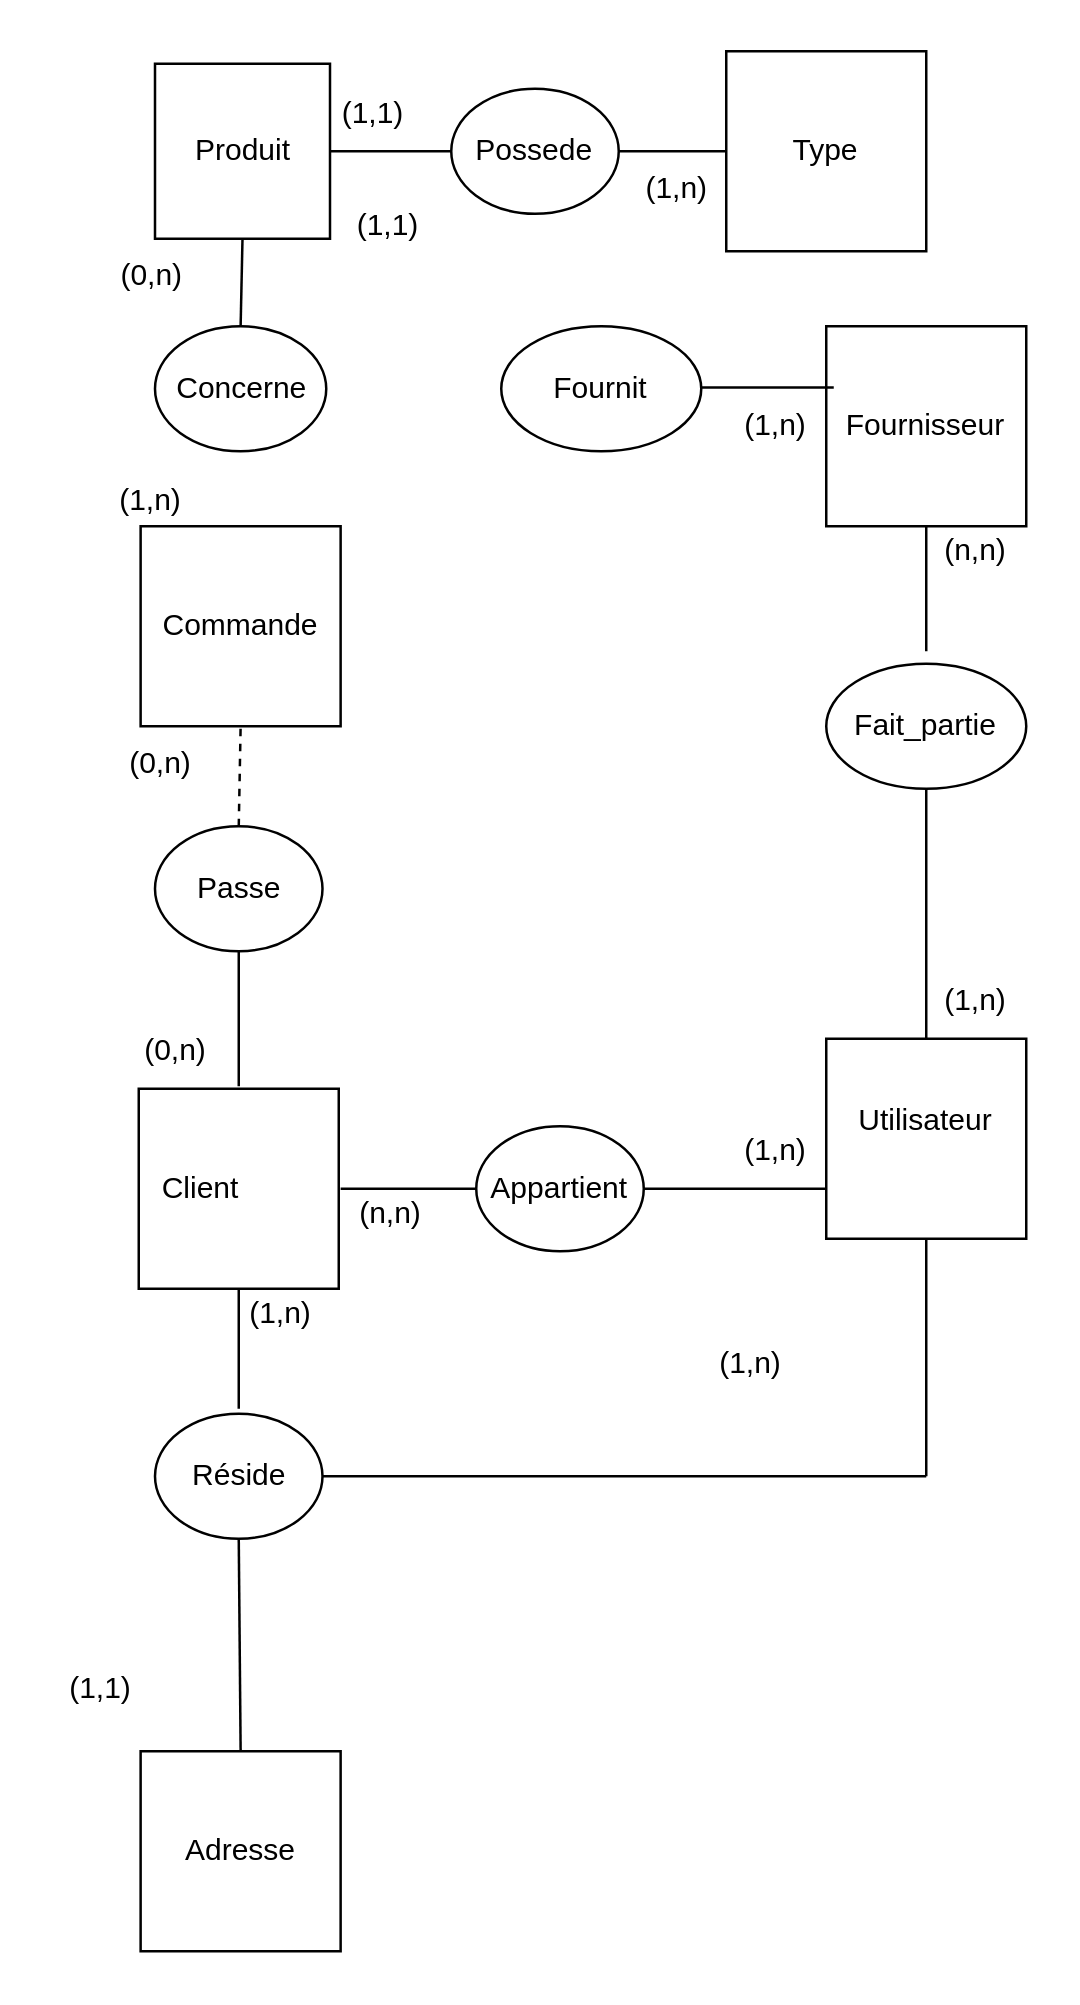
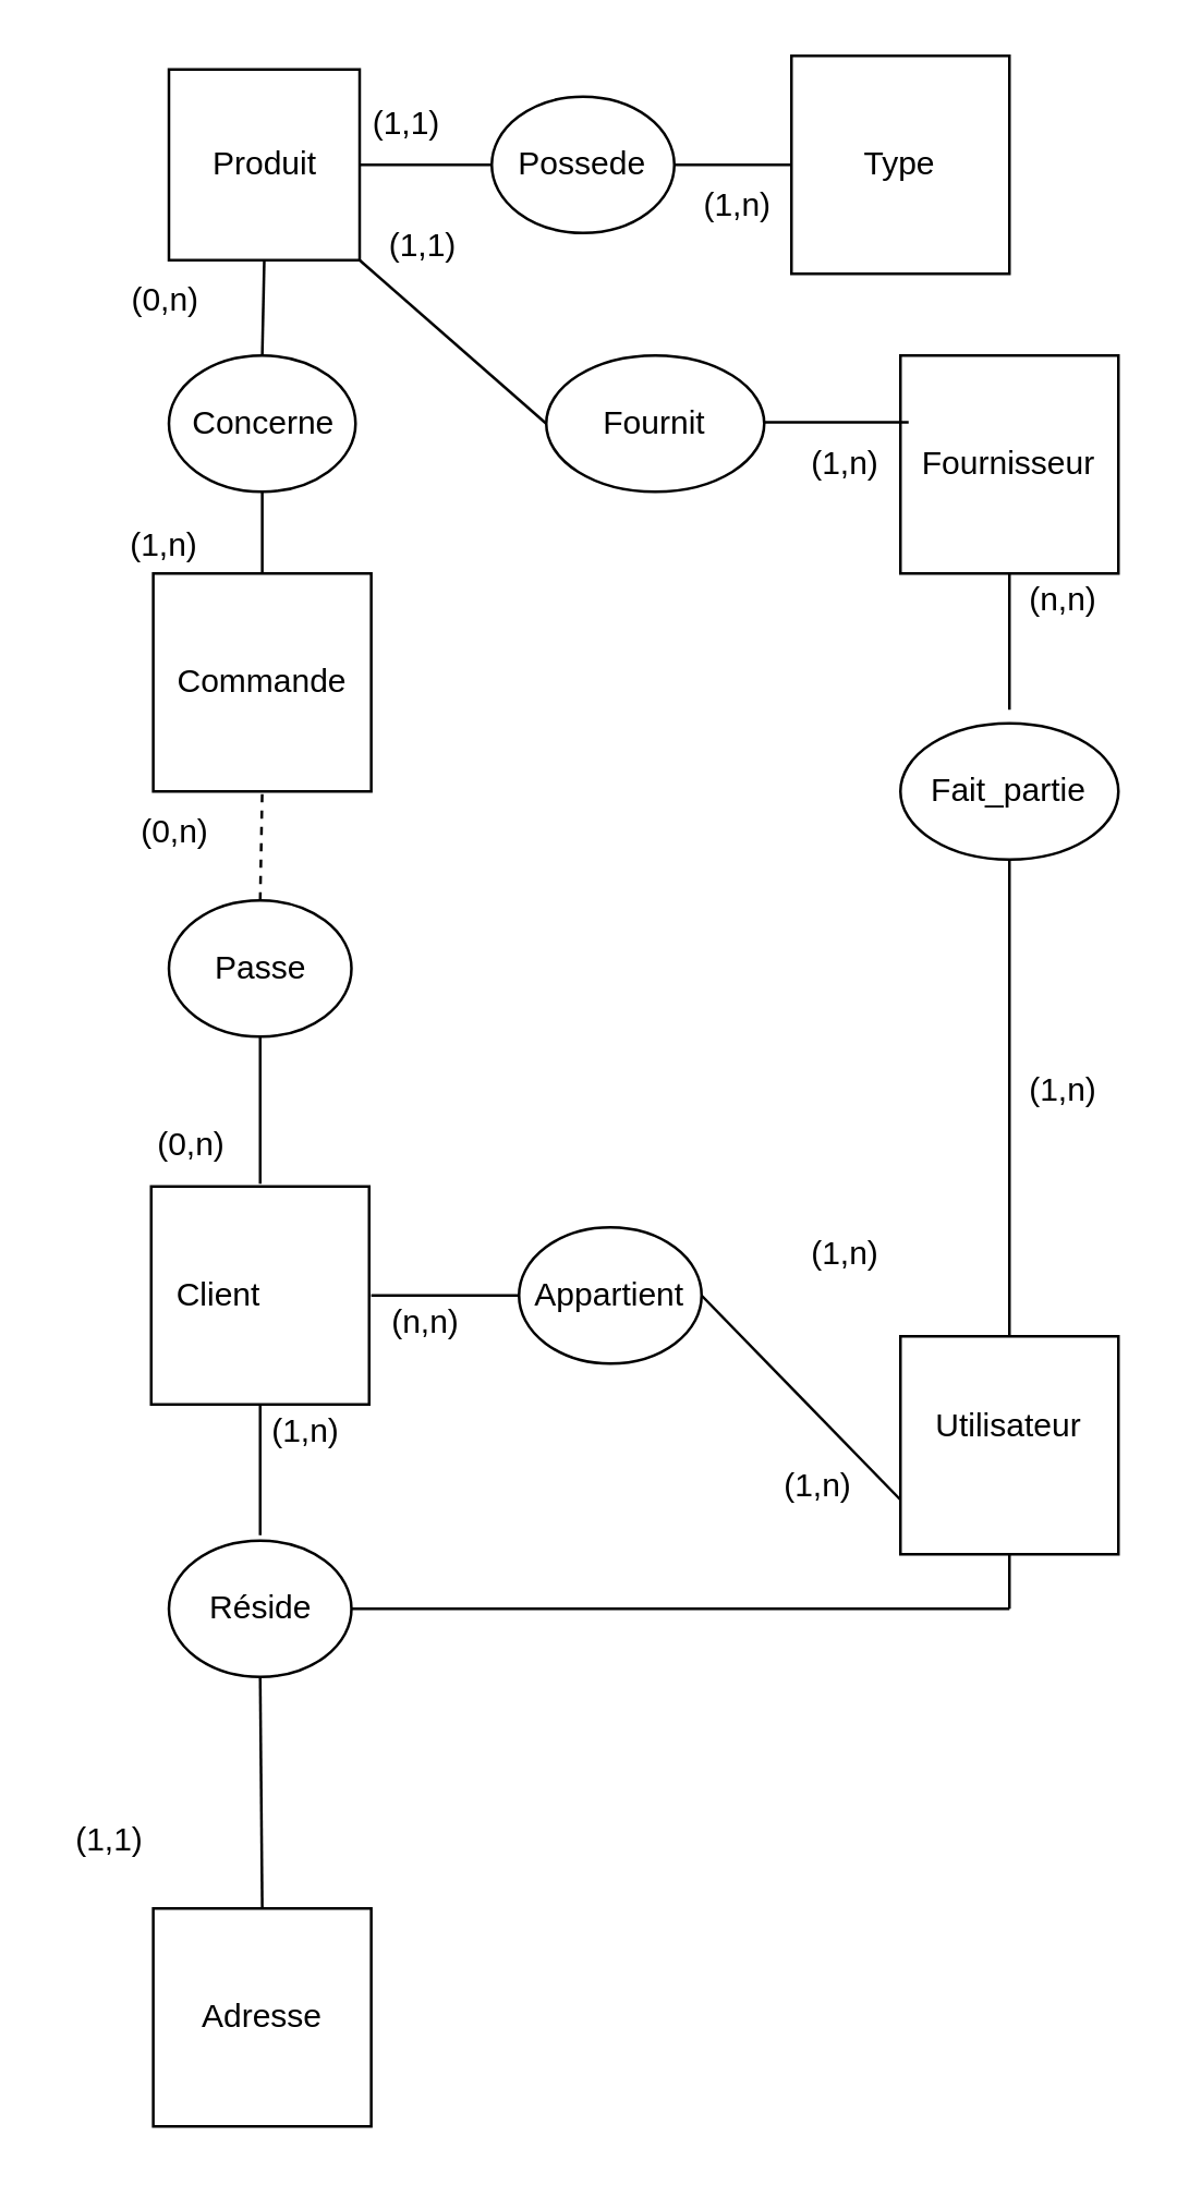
+ <mxCell id="14" value="" style="endArrow=none;html=1;entryX=1;entryY=1;entryDx=0;entryDy=0;exitX=0;exitY=0.5;exitDx=0;exitDy=0;" parent="1" target="3" edge="1" source="47"><mxGeometry width="50" height="50" relative="1" as="geometry"><mxPoint x="-150" y="252.5" as="sourcePoint" /><mxPoint x="-150" y="57.5" as="targetPoint" /><Array as="points" /></mxGeometry></mxCell>
+ <mxCell id="42" value="" style="endArrow=none;html=1;exitX=0.5;exitY=1;exitDx=0;exitDy=0;entryX=0.5;entryY=0;entryDx=0;entryDy=0;" edge="1" parent="1" source="28" target="27"><mxGeometry width="50" height="50" relative="1" as="geometry"><mxPoint x="40" y="260" as="sourcePoint" /><mxPoint x="90" y="210" as="targetPoint" /></mxGeometry></mxCell>
- <mxCell id="5" value="&lt;div&gt;Utilisateur&lt;/div&gt;&lt;div&gt;&lt;br&gt;&lt;/div&gt;" style="whiteSpace=wrap;html=1;aspect=fixed;" parent="1" vertex="1"><mxGeometry x="330" y="415" width="80" height="80" as="geometry" /></mxCell>
+ <mxCell id="5" value="&lt;div&gt;Utilisateur&lt;/div&gt;&lt;div&gt;&lt;br&gt;&lt;/div&gt;" style="whiteSpace=wrap;html=1;aspect=fixed;" parent="1" vertex="1"><mxGeometry x="330" y="490" width="80" height="80" as="geometry" /></mxCell>
